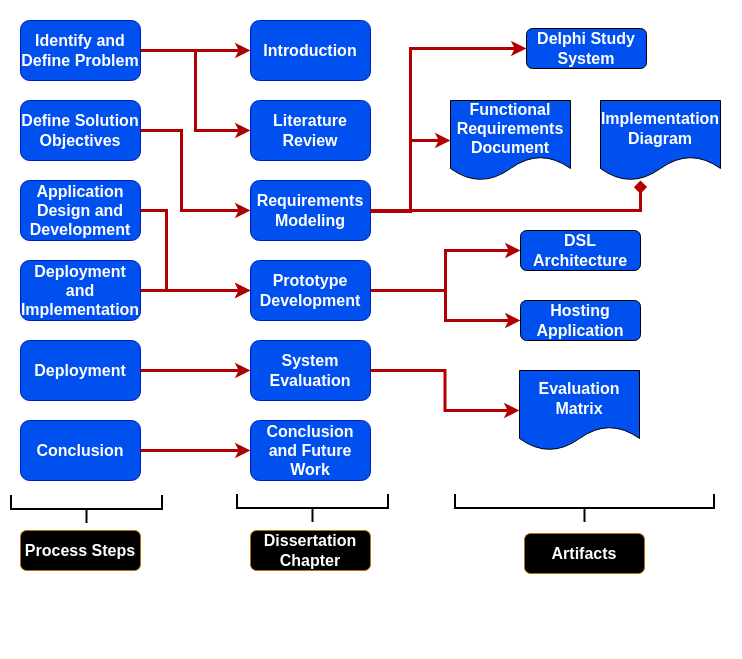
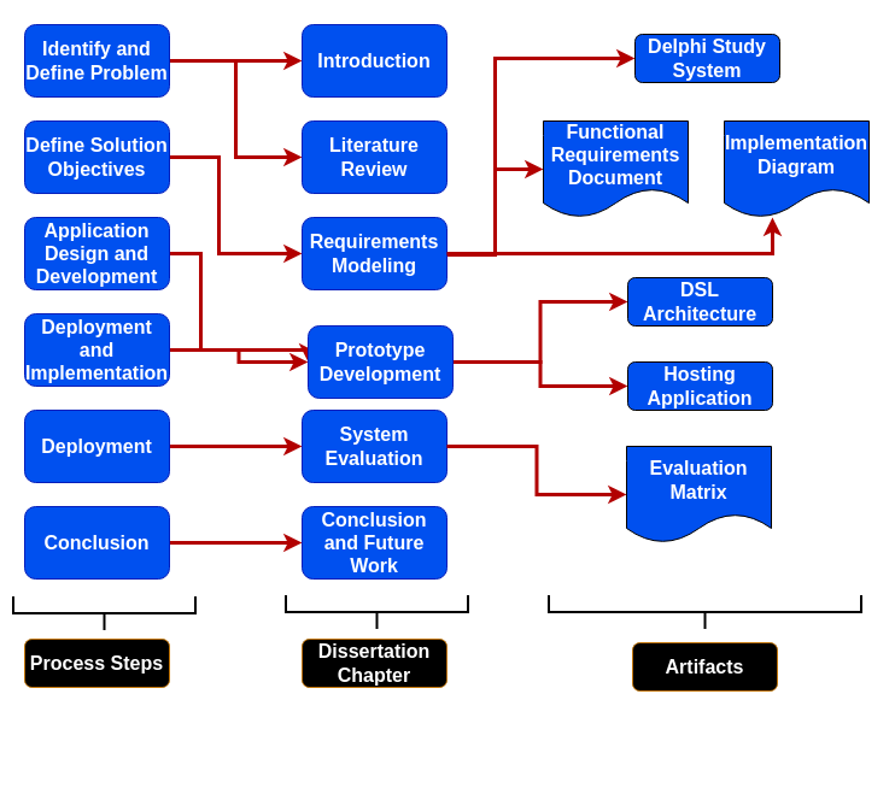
- <mxCell id="32" style="edgeStyle=orthogonalEdgeStyle;rounded=0;orthogonalLoop=1;jettySize=auto;html=1;entryX=0.333;entryY=1;entryDx=0;entryDy=0;entryPerimeter=0;strokeWidth=3;fillColor=#e51400;strokeColor=#B20000;endArrow=diamond;" parent="1" source="19" target="31" edge="1"><mxGeometry relative="1" as="geometry" /></mxCell>
+ <mxCell id="32" style="edgeStyle=orthogonalEdgeStyle;rounded=0;orthogonalLoop=1;jettySize=auto;html=1;entryX=0.333;entryY=1;entryDx=0;entryDy=0;entryPerimeter=0;strokeWidth=3;fillColor=#e51400;strokeColor=#B20000;" parent="1" source="19" target="31" edge="1"><mxGeometry relative="1" as="geometry" /></mxCell>
- <mxCell id="22" value="Prototype Development" style="rounded=1;whiteSpace=wrap;html=1;fontSize=16;labelBackgroundColor=none;fillColor=#0050ef;strokeColor=#001DBC;fontColor=#ffffff;fontStyle=1" parent="1" vertex="1"><mxGeometry x="250" y="260" width="120" height="60" as="geometry" /></mxCell>
+ <mxCell id="22" value="Prototype Development" style="rounded=1;whiteSpace=wrap;html=1;fontSize=16;labelBackgroundColor=none;fillColor=#0050ef;strokeColor=#001DBC;fontColor=#ffffff;fontStyle=1" parent="1" vertex="1"><mxGeometry x="255" y="270" width="120" height="60" as="geometry" /></mxCell>
